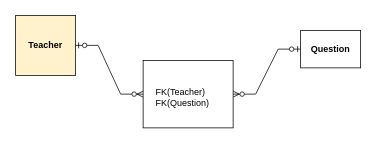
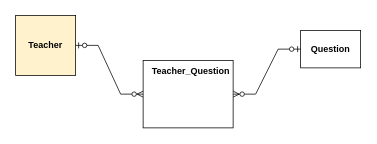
+ <mxCell id="9" value="Teacher_Question" style="text;whiteSpace=wrap;html=1;fontStyle=1" vertex="1" parent="6"><mxGeometry x="10" width="110" height="24.545" as="geometry" /></mxCell>
- <mxCell id="8" value="&lt;div&gt;FK(Teacher)&lt;/div&gt;&lt;div&gt;FK(Question)&lt;br&gt;&lt;/div&gt;" style="text;html=1;align=left;verticalAlign=middle;resizable=0;points=[];autosize=1;strokeColor=none;fillColor=none;" vertex="1" parent="6"><mxGeometry x="15" y="28.636" width="90" height="40" as="geometry" /></mxCell>
